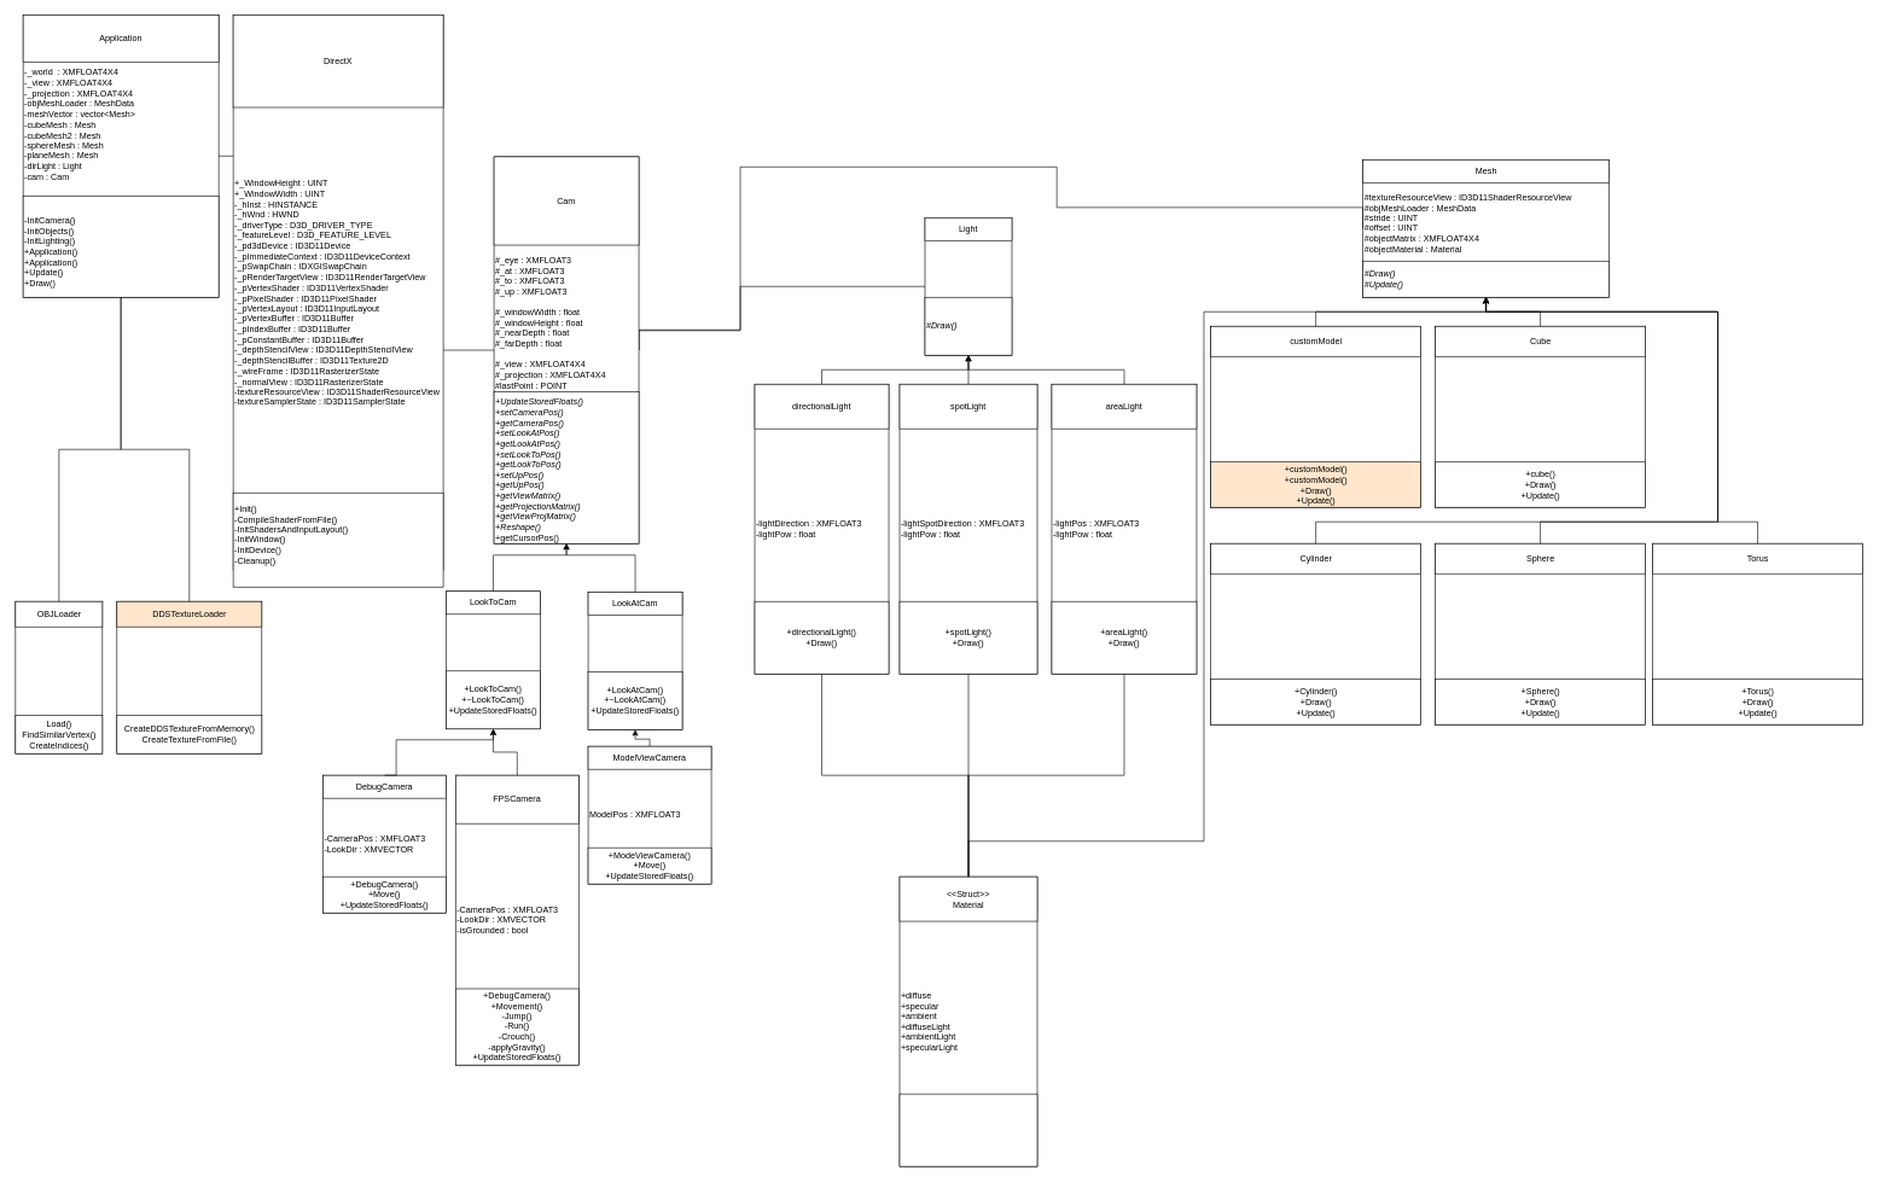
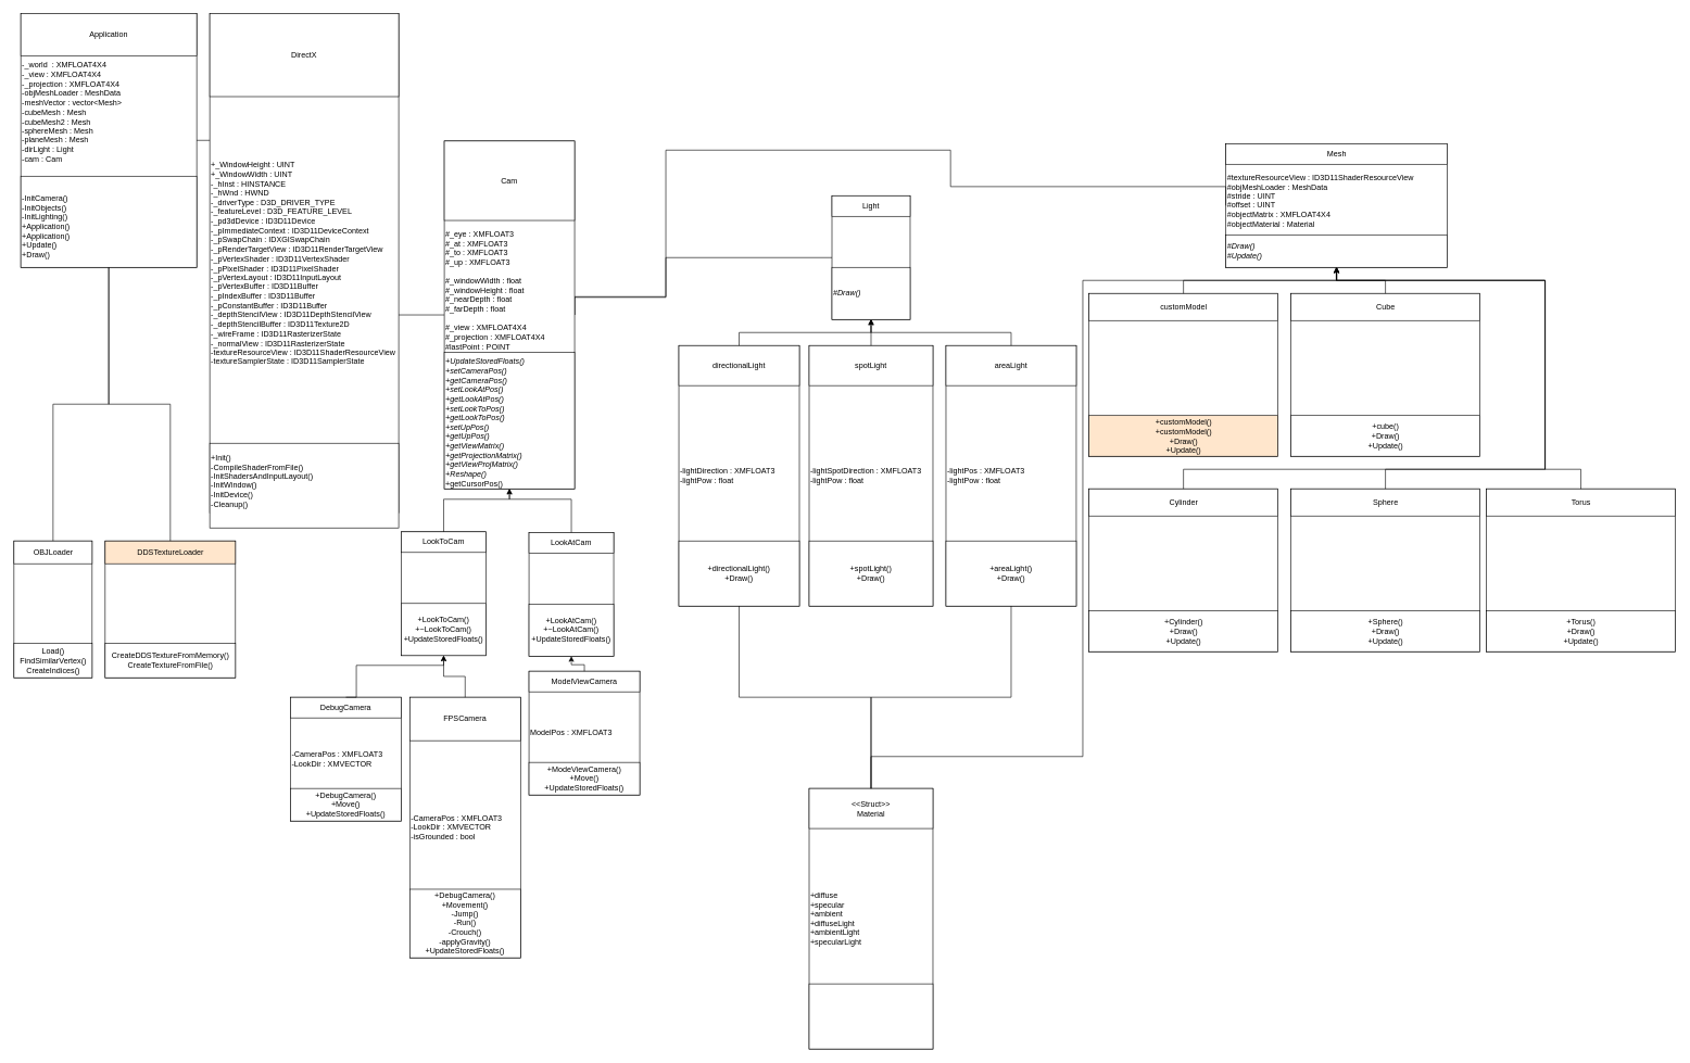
- <mxCell id="106" style="edgeStyle=orthogonalEdgeStyle;rounded=0;orthogonalLoop=1;jettySize=auto;html=1;exitX=0.5;exitY=0;exitDx=0;exitDy=0;entryX=0.5;entryY=1;entryDx=0;entryDy=0;endArrow=none;endFill=0;" edge="1" parent="1" source="64" target="55"><mxGeometry relative="1" as="geometry" /></mxCell>
